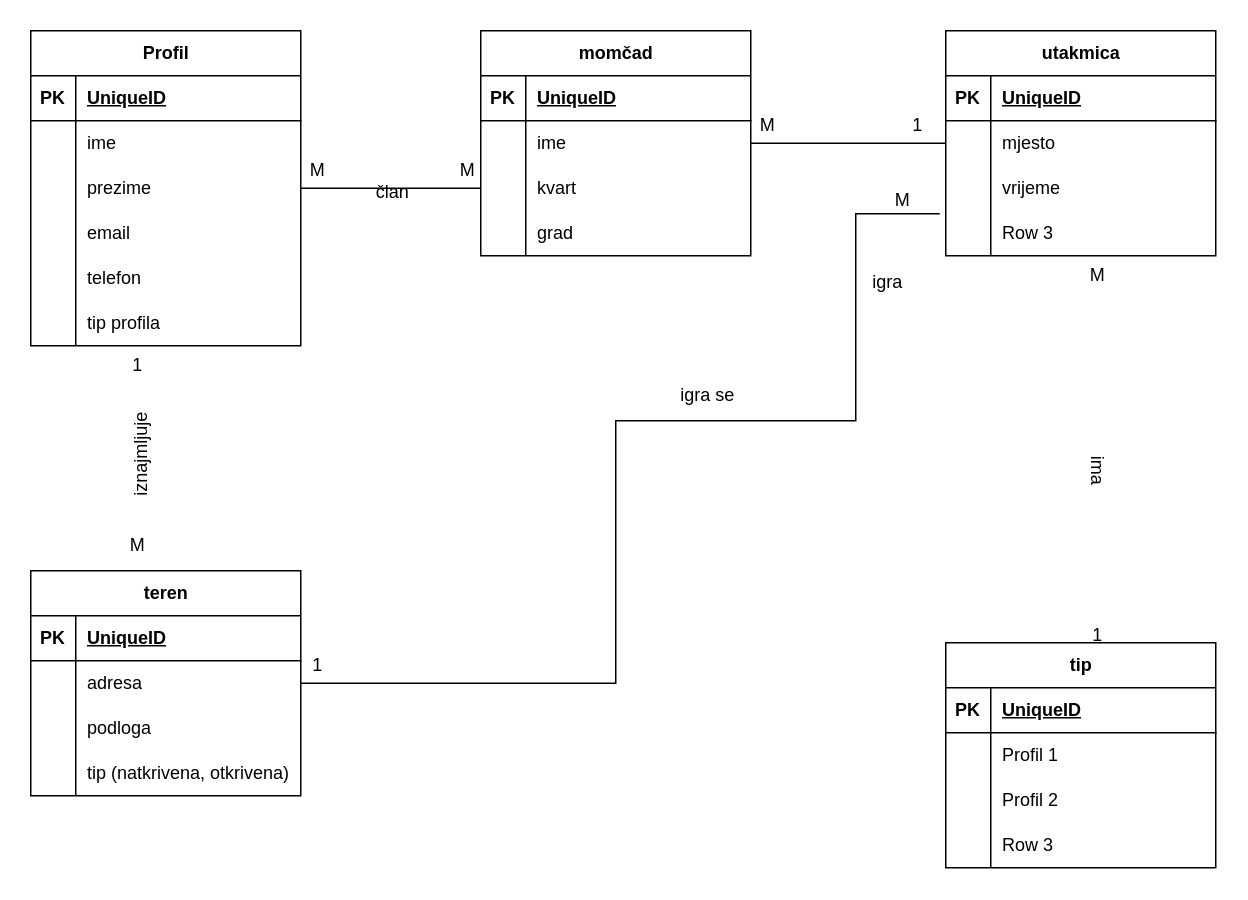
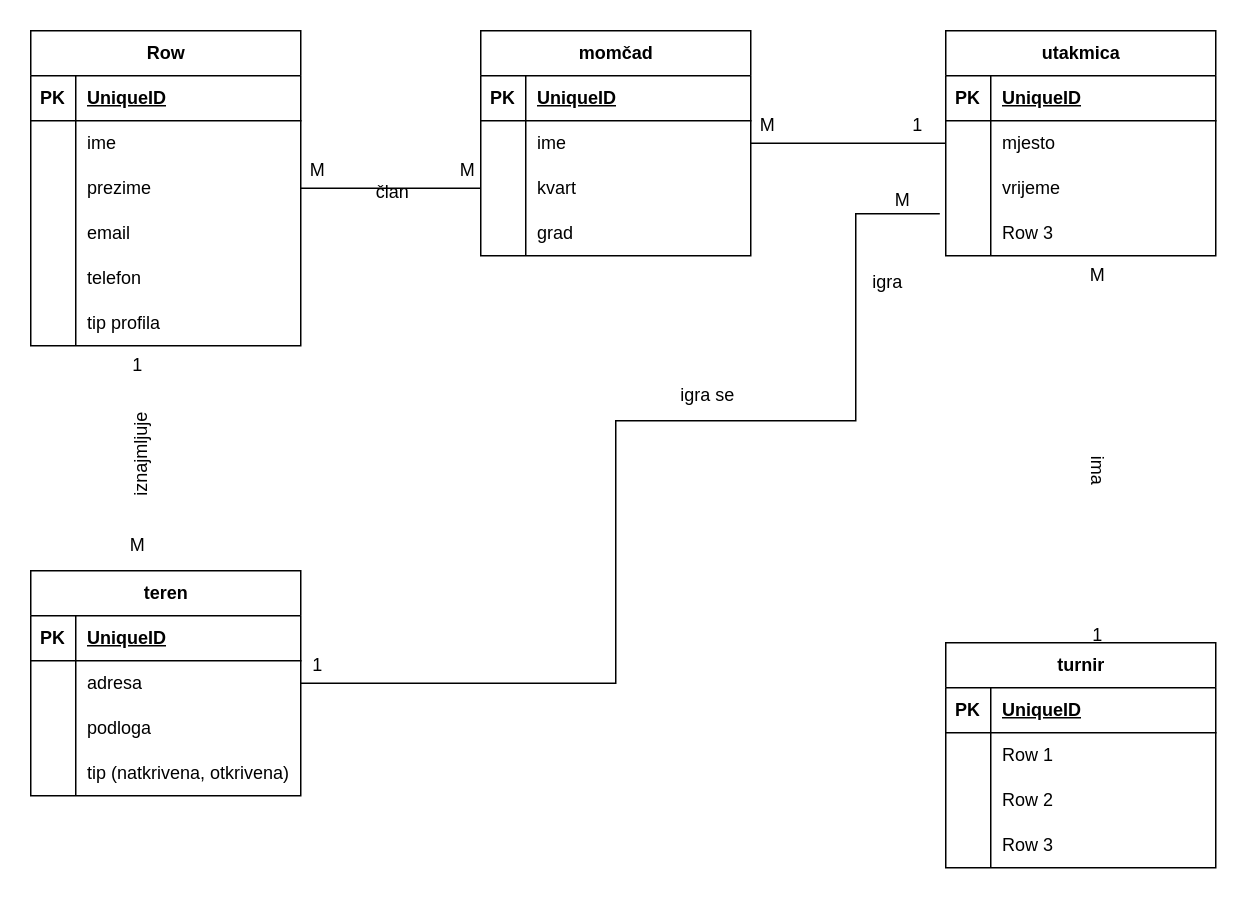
- <mxCell id="2" value="Profil" style="shape=table;startSize=30;container=1;collapsible=1;childLayout=tableLayout;fixedRows=1;rowLines=0;fontStyle=1;align=center;resizeLast=1;html=1;" parent="1" vertex="1"><mxGeometry x="20" y="20" width="180" height="210" as="geometry" /></mxCell>
+ <mxCell id="2" value="Row" style="shape=table;startSize=30;container=1;collapsible=1;childLayout=tableLayout;fixedRows=1;rowLines=0;fontStyle=1;align=center;resizeLast=1;html=1;" parent="1" vertex="1"><mxGeometry x="20" y="20" width="180" height="210" as="geometry" /></mxCell>
- <mxCell id="47" value="tip" style="shape=table;startSize=30;container=1;collapsible=1;childLayout=tableLayout;fixedRows=1;rowLines=0;fontStyle=1;align=center;resizeLast=1;html=1;" parent="1" vertex="1"><mxGeometry x="630" y="428" width="180" height="150" as="geometry" /></mxCell>
+ <mxCell id="47" value="turnir" style="shape=table;startSize=30;container=1;collapsible=1;childLayout=tableLayout;fixedRows=1;rowLines=0;fontStyle=1;align=center;resizeLast=1;html=1;" parent="1" vertex="1"><mxGeometry x="630" y="428" width="180" height="150" as="geometry" /></mxCell>
- <mxCell id="53" value="Profil 1" style="shape=partialRectangle;connectable=0;fillColor=none;top=0;left=0;bottom=0;right=0;align=left;spacingLeft=6;overflow=hidden;whiteSpace=wrap;html=1;" parent="51" vertex="1"><mxGeometry x="30" width="150" height="30" as="geometry"><mxRectangle width="150" height="30" as="alternateBounds" /></mxGeometry></mxCell>
+ <mxCell id="53" value="Row 1" style="shape=partialRectangle;connectable=0;fillColor=none;top=0;left=0;bottom=0;right=0;align=left;spacingLeft=6;overflow=hidden;whiteSpace=wrap;html=1;" parent="51" vertex="1"><mxGeometry x="30" width="150" height="30" as="geometry"><mxRectangle width="150" height="30" as="alternateBounds" /></mxGeometry></mxCell>
- <mxCell id="56" value="Profil 2" style="shape=partialRectangle;connectable=0;fillColor=none;top=0;left=0;bottom=0;right=0;align=left;spacingLeft=6;overflow=hidden;whiteSpace=wrap;html=1;" parent="54" vertex="1"><mxGeometry x="30" width="150" height="30" as="geometry"><mxRectangle width="150" height="30" as="alternateBounds" /></mxGeometry></mxCell>
+ <mxCell id="56" value="Row 2" style="shape=partialRectangle;connectable=0;fillColor=none;top=0;left=0;bottom=0;right=0;align=left;spacingLeft=6;overflow=hidden;whiteSpace=wrap;html=1;" parent="54" vertex="1"><mxGeometry x="30" width="150" height="30" as="geometry"><mxRectangle width="150" height="30" as="alternateBounds" /></mxGeometry></mxCell>
